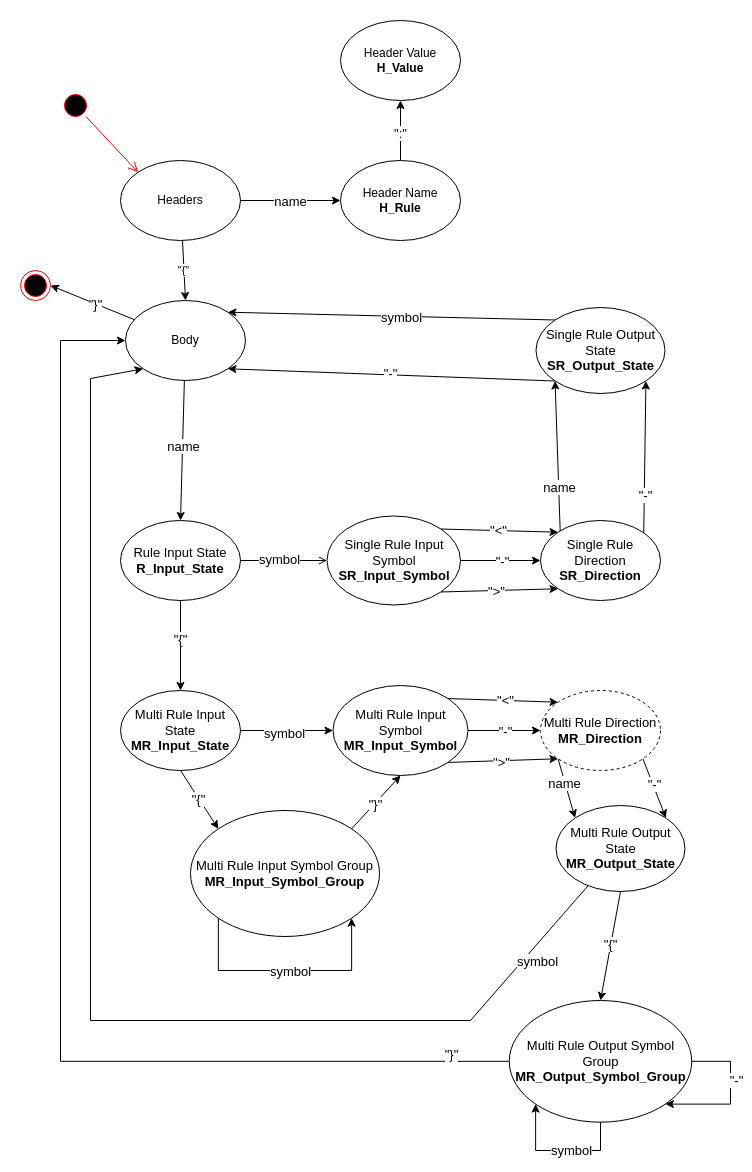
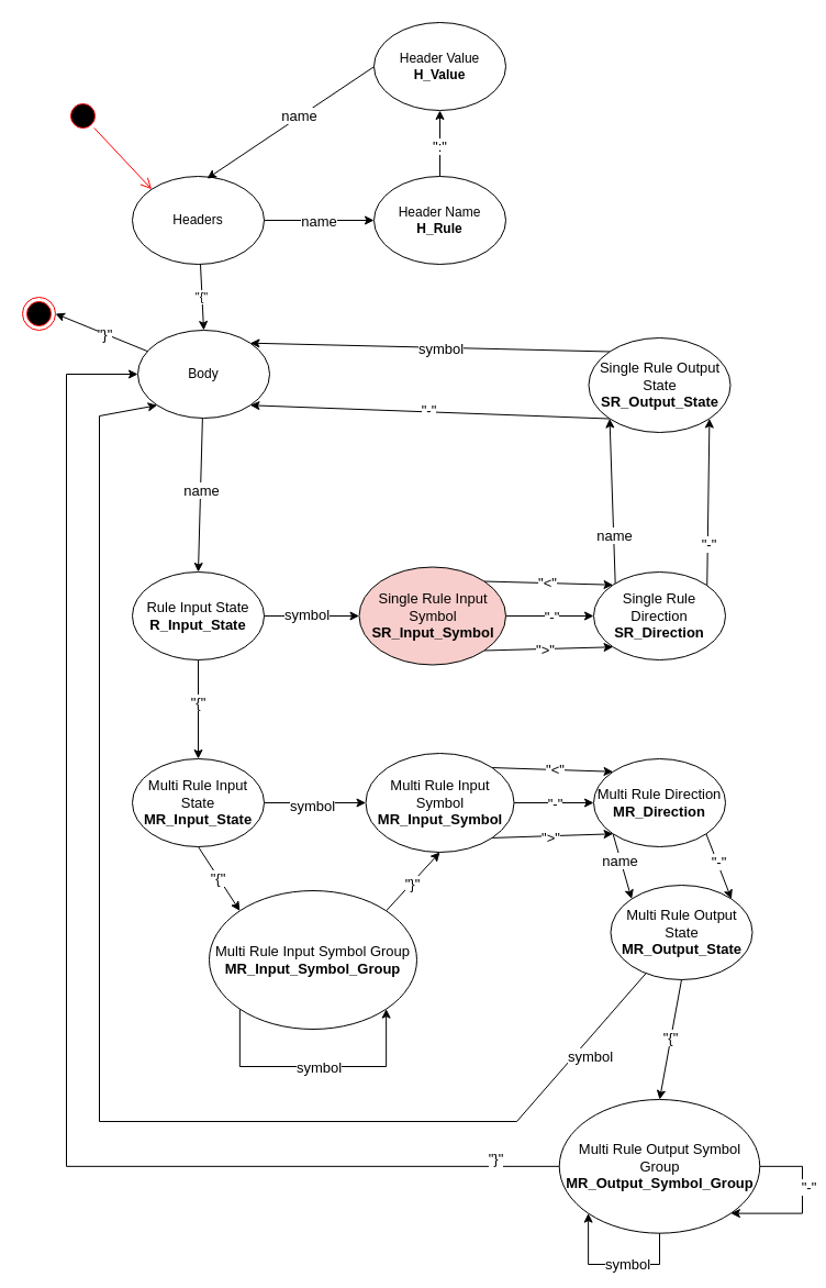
+ <mxCell id="10" style="rounded=0;orthogonalLoop=1;jettySize=auto;html=1;entryX=0.567;entryY=0.025;entryDx=0;entryDy=0;entryPerimeter=0;exitX=0.5;exitY=0;exitDx=0;exitDy=0;" parent="1" source="12" target="6" edge="1"><mxGeometry relative="1" as="geometry" /></mxCell>
+ <mxCell id="11" value="name" style="edgeLabel;html=1;align=center;verticalAlign=middle;resizable=0;points=[];fontSize=13;" parent="10" vertex="1" connectable="0"><mxGeometry x="0.204" y="-1" relative="1" as="geometry"><mxPoint as="offset" /></mxGeometry></mxCell>
- <mxCell id="21" style="edgeStyle=none;rounded=0;orthogonalLoop=1;jettySize=auto;html=1;entryX=0;entryY=0.5;entryDx=0;entryDy=0;fontSize=13;endArrow=open;" parent="1" source="25" target="32" edge="1"><mxGeometry relative="1" as="geometry" /></mxCell>
+ <mxCell id="21" style="edgeStyle=none;rounded=0;orthogonalLoop=1;jettySize=auto;html=1;entryX=0;entryY=0.5;entryDx=0;entryDy=0;fontSize=13;" parent="1" source="25" target="32" edge="1"><mxGeometry relative="1" as="geometry" /></mxCell>
- <mxCell id="32" value="Single Rule Input Symbol&lt;br&gt;&lt;b&gt;SR_Input_Symbol&lt;/b&gt;" style="ellipse;whiteSpace=wrap;html=1;fontSize=13;" parent="1" vertex="1"><mxGeometry x="326.5" y="515.5" width="133.5" height="89" as="geometry" /></mxCell>
+ <mxCell id="32" value="Single Rule Input Symbol&lt;br&gt;&lt;b&gt;SR_Input_Symbol&lt;/b&gt;" style="ellipse;whiteSpace=wrap;html=1;fontSize=13;fillColor=#f8cecc;" parent="1" vertex="1"><mxGeometry x="326.5" y="515.5" width="133.5" height="89" as="geometry" /></mxCell>
- <mxCell id="64" value="Multi Rule Direction&lt;br&gt;&lt;b&gt;MR_Direction&lt;/b&gt;" style="ellipse;whiteSpace=wrap;html=1;shadow=0;fontSize=13;dashed=1;" parent="1" vertex="1"><mxGeometry x="540" y="690" width="120" height="80" as="geometry" /></mxCell>
+ <mxCell id="64" value="Multi Rule Direction&lt;br&gt;&lt;b&gt;MR_Direction&lt;/b&gt;" style="ellipse;whiteSpace=wrap;html=1;shadow=0;fontSize=13;" parent="1" vertex="1"><mxGeometry x="540" y="690" width="120" height="80" as="geometry" /></mxCell>
